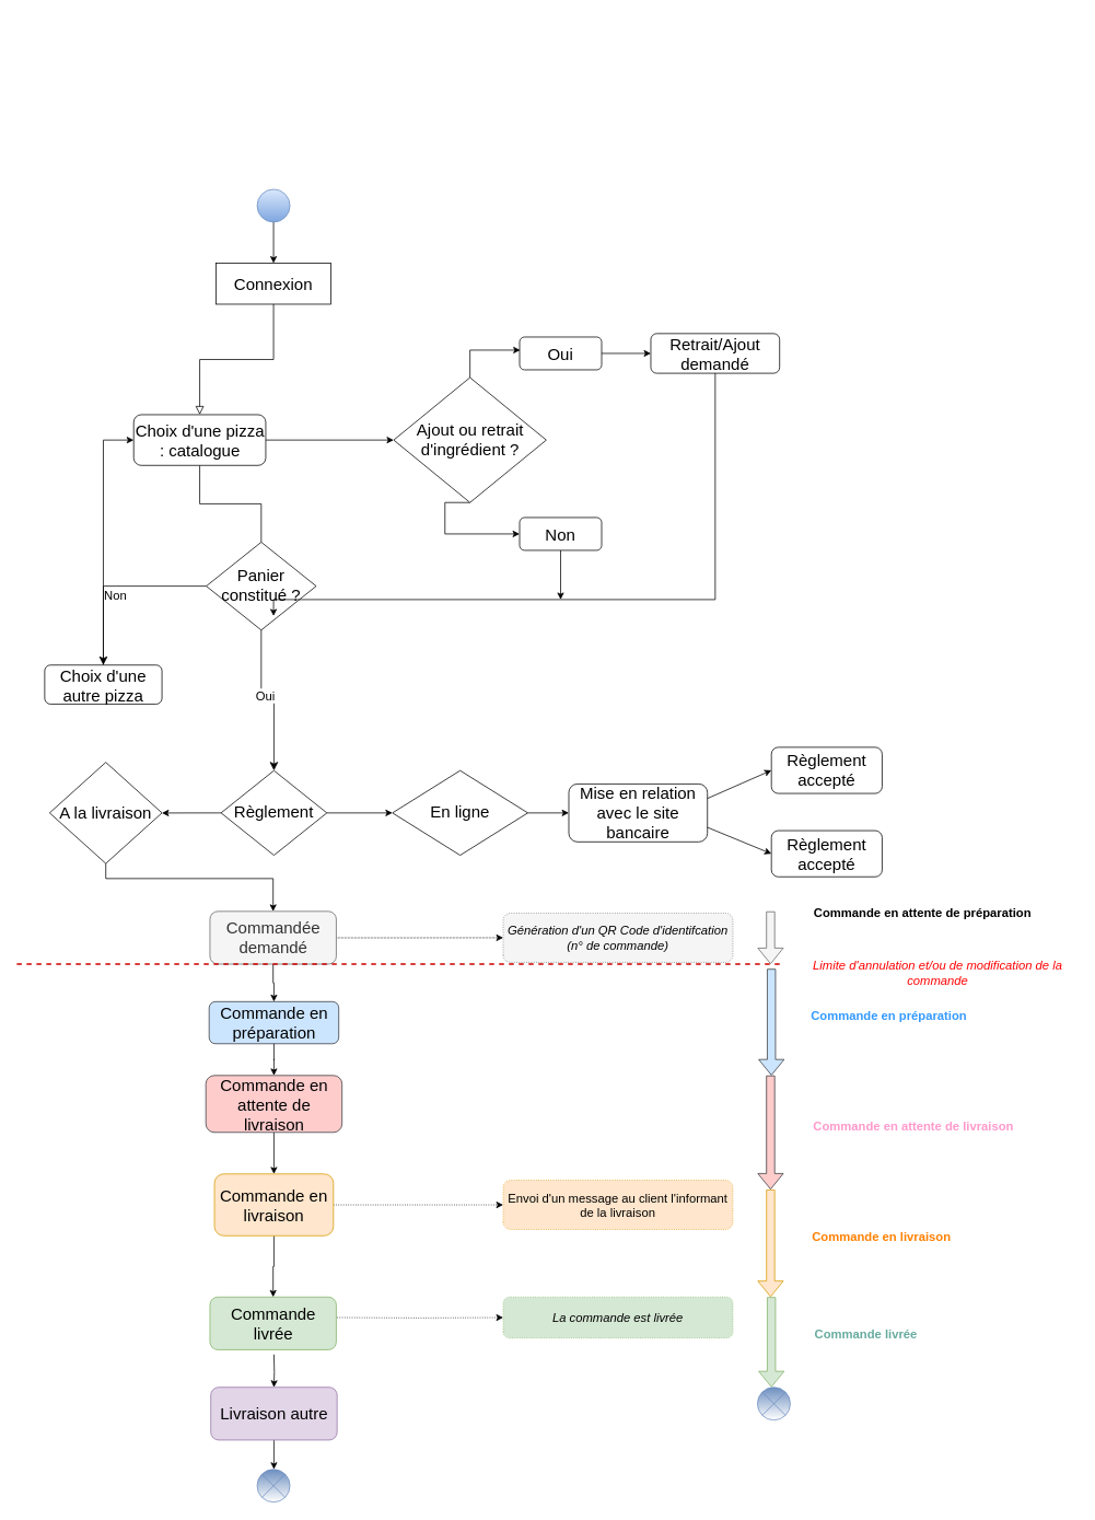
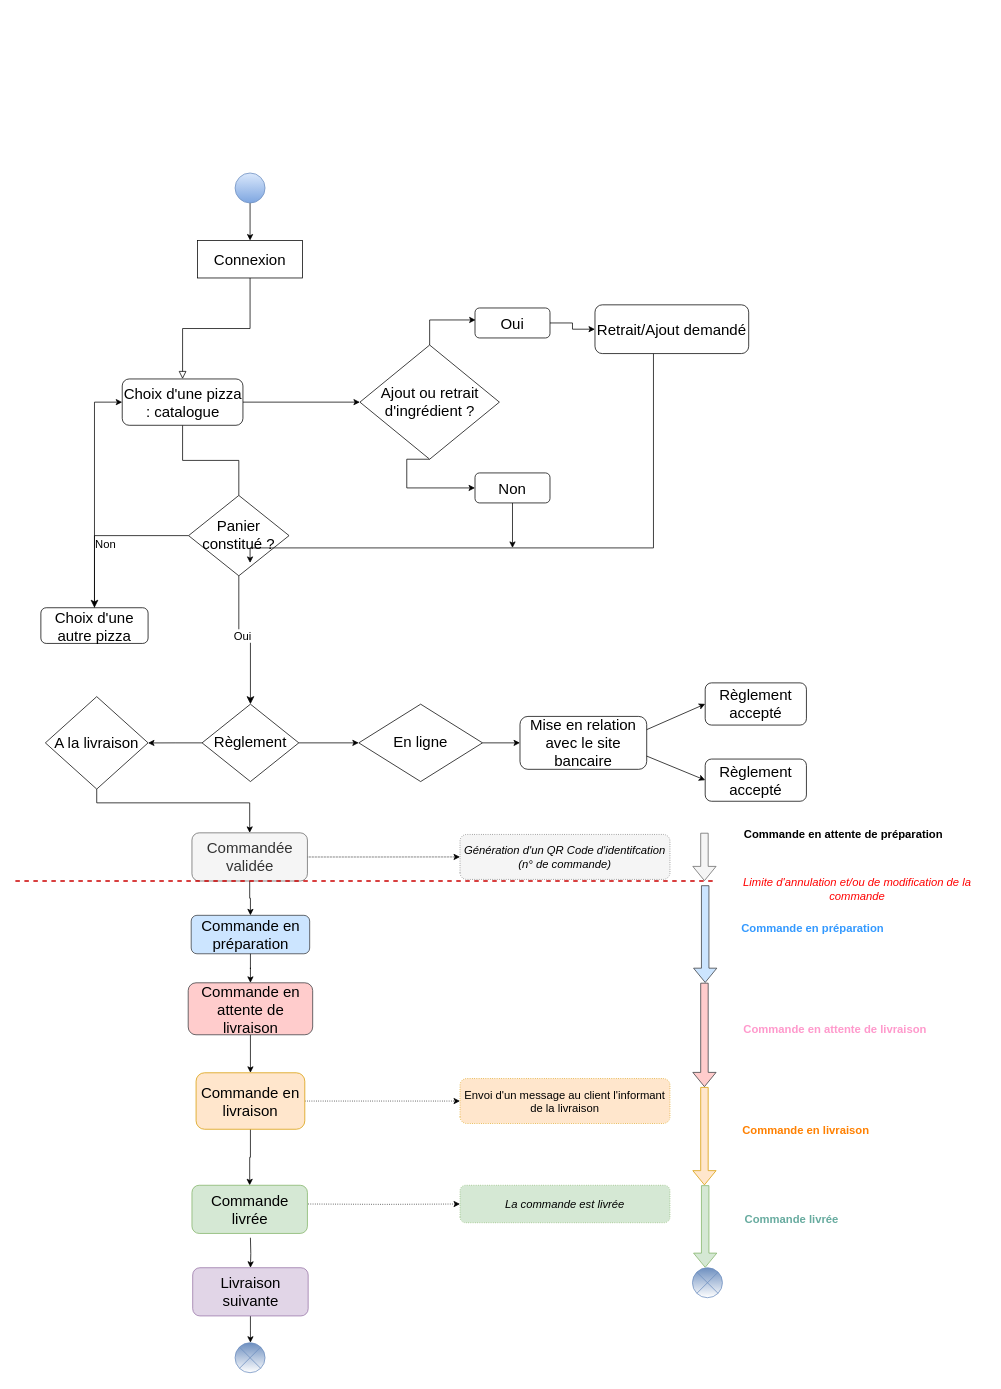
- <mxCell id="22" value="&lt;font style=&quot;font-size: 20px&quot;&gt;Retrait/Ajout demandé&lt;/font&gt;" style="rounded=1;whiteSpace=wrap;html=1;fontSize=12;glass=0;strokeWidth=1;shadow=0;align=center;aspect=fixed;" parent="1" vertex="1"><mxGeometry x="793" y="405.82" width="157" height="48.37" as="geometry" /></mxCell>
+ <mxCell id="22" value="&lt;font style=&quot;font-size: 20px&quot;&gt;Retrait/Ajout demandé&lt;/font&gt;" style="rounded=1;whiteSpace=wrap;html=1;fontSize=12;glass=0;strokeWidth=1;shadow=0;align=center;aspect=fixed;" parent="1" vertex="1"><mxGeometry x="793" y="405.82" width="205" height="65" as="geometry" /></mxCell>
- <mxCell id="66" value="&lt;font style=&quot;font-size: 20px&quot;&gt;Commandée demandé&lt;/font&gt;" style="rounded=1;whiteSpace=wrap;html=1;direction=north;fillColor=#f5f5f5;strokeColor=#666666;fontColor=#333333;aspect=fixed;" parent="1" vertex="1"><mxGeometry x="255.5" y="1110" width="154" height="64.26" as="geometry" /></mxCell>
+ <mxCell id="66" value="&lt;font style=&quot;font-size: 20px&quot;&gt;Commandée validée&lt;/font&gt;" style="rounded=1;whiteSpace=wrap;html=1;direction=north;fillColor=#f5f5f5;strokeColor=#666666;fontColor=#333333;aspect=fixed;" parent="1" vertex="1"><mxGeometry x="255.5" y="1110" width="154" height="64.26" as="geometry" /></mxCell>
- <mxCell id="37" value="&lt;font style=&quot;font-size: 20px&quot;&gt;Livraison autre&lt;/font&gt;" style="rounded=1;whiteSpace=wrap;html=1;direction=north;fillColor=#e1d5e7;strokeColor=#9673a6;aspect=fixed;" parent="1" vertex="1"><mxGeometry x="256.5" y="1690" width="154" height="64.28" as="geometry" /></mxCell>
+ <mxCell id="37" value="&lt;font style=&quot;font-size: 20px&quot;&gt;Livraison suivante&lt;/font&gt;" style="rounded=1;whiteSpace=wrap;html=1;direction=north;fillColor=#e1d5e7;strokeColor=#9673a6;aspect=fixed;" parent="1" vertex="1"><mxGeometry x="256.5" y="1690" width="154" height="64.28" as="geometry" /></mxCell>
